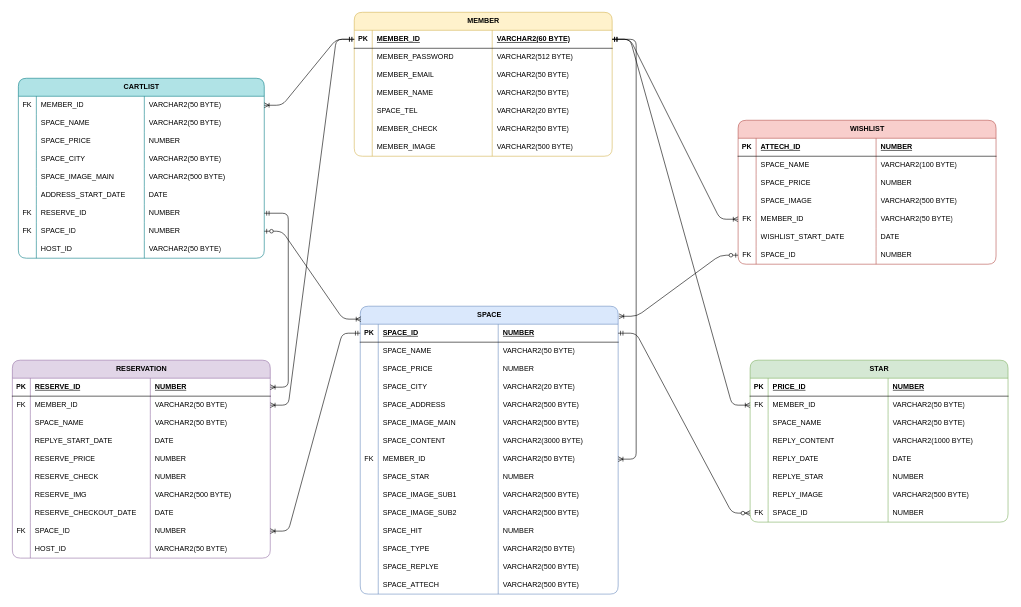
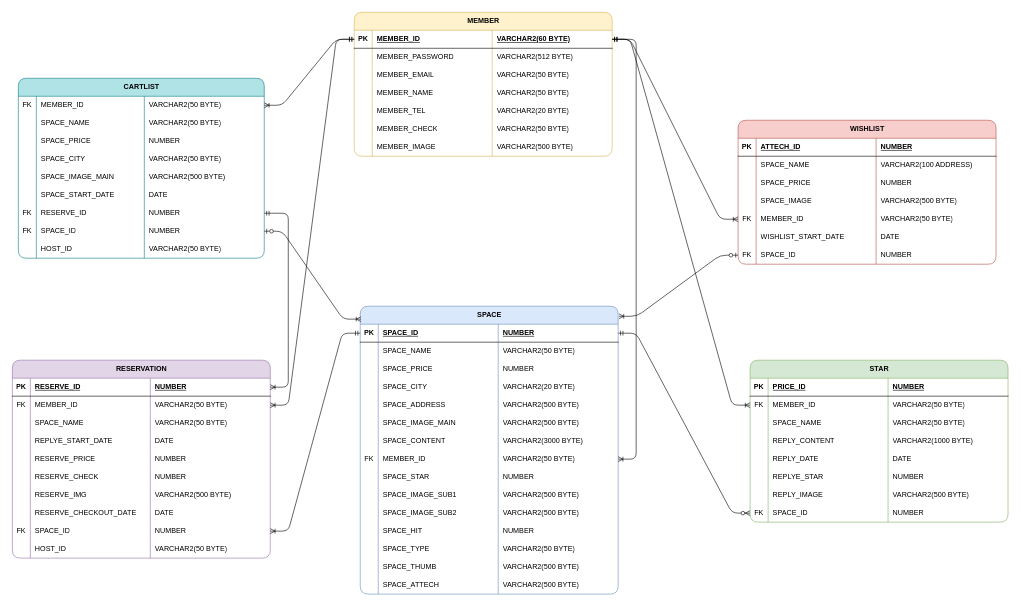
- <mxCell id="99" value="SPACE_TEL" style="shape=partialRectangle;connectable=0;fillColor=none;top=0;left=0;bottom=0;right=0;align=left;spacingLeft=6;overflow=hidden;whiteSpace=wrap;html=1;rounded=1;labelBackgroundColor=none;" vertex="1" parent="97"><mxGeometry x="30" width="200" height="30" as="geometry"><mxRectangle width="200" height="30" as="alternateBounds" /></mxGeometry></mxCell>
+ <mxCell id="99" value="MEMBER_TEL" style="shape=partialRectangle;connectable=0;fillColor=none;top=0;left=0;bottom=0;right=0;align=left;spacingLeft=6;overflow=hidden;whiteSpace=wrap;html=1;rounded=1;labelBackgroundColor=none;" vertex="1" parent="97"><mxGeometry x="30" width="200" height="30" as="geometry"><mxRectangle width="200" height="30" as="alternateBounds" /></mxGeometry></mxCell>
- <mxCell id="150" value="VARCHAR2(100 BYTE)" style="shape=partialRectangle;connectable=0;fillColor=none;top=0;left=0;bottom=0;right=0;align=left;spacingLeft=6;overflow=hidden;whiteSpace=wrap;html=1;rounded=1;labelBackgroundColor=none;" vertex="1" parent="147"><mxGeometry x="230" width="200" height="30" as="geometry"><mxRectangle width="200" height="30" as="alternateBounds" /></mxGeometry></mxCell>
+ <mxCell id="150" value="VARCHAR2(100 ADDRESS)" style="shape=partialRectangle;connectable=0;fillColor=none;top=0;left=0;bottom=0;right=0;align=left;spacingLeft=6;overflow=hidden;whiteSpace=wrap;html=1;rounded=1;labelBackgroundColor=none;" vertex="1" parent="147"><mxGeometry x="230" width="200" height="30" as="geometry"><mxRectangle width="200" height="30" as="alternateBounds" /></mxGeometry></mxCell>
- <mxCell id="25" value="ADDRESS_START_DATE" style="shape=partialRectangle;connectable=0;fillColor=none;top=0;left=0;bottom=0;right=0;align=left;spacingLeft=6;overflow=hidden;whiteSpace=wrap;html=1;rounded=1;labelBackgroundColor=none;" vertex="1" parent="23"><mxGeometry x="30" width="180" height="30" as="geometry"><mxRectangle width="180" height="30" as="alternateBounds" /></mxGeometry></mxCell>
+ <mxCell id="25" value="SPACE_START_DATE" style="shape=partialRectangle;connectable=0;fillColor=none;top=0;left=0;bottom=0;right=0;align=left;spacingLeft=6;overflow=hidden;whiteSpace=wrap;html=1;rounded=1;labelBackgroundColor=none;" vertex="1" parent="23"><mxGeometry x="30" width="180" height="30" as="geometry"><mxRectangle width="180" height="30" as="alternateBounds" /></mxGeometry></mxCell>
- <mxCell id="226" value="SPACE_REPLYE" style="shape=partialRectangle;connectable=0;fillColor=none;top=0;left=0;bottom=0;right=0;align=left;spacingLeft=6;overflow=hidden;whiteSpace=wrap;html=1;rounded=1;labelBackgroundColor=none;" vertex="1" parent="224"><mxGeometry x="30" width="200" height="30" as="geometry"><mxRectangle width="200" height="30" as="alternateBounds" /></mxGeometry></mxCell>
+ <mxCell id="226" value="SPACE_THUMB" style="shape=partialRectangle;connectable=0;fillColor=none;top=0;left=0;bottom=0;right=0;align=left;spacingLeft=6;overflow=hidden;whiteSpace=wrap;html=1;rounded=1;labelBackgroundColor=none;" vertex="1" parent="224"><mxGeometry x="30" width="200" height="30" as="geometry"><mxRectangle width="200" height="30" as="alternateBounds" /></mxGeometry></mxCell>
